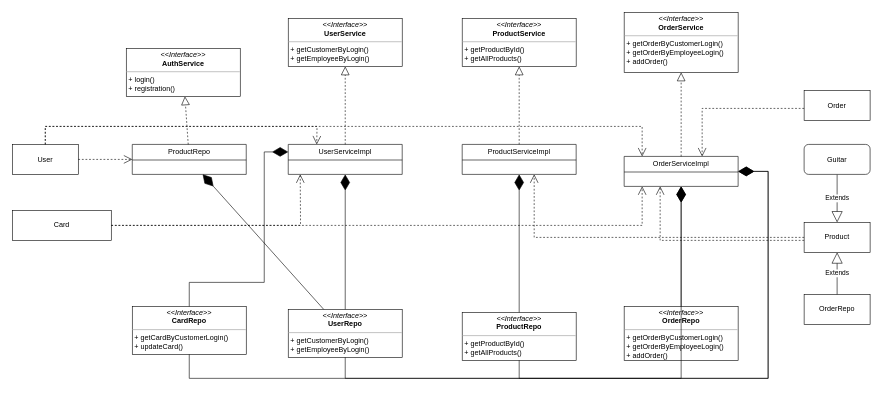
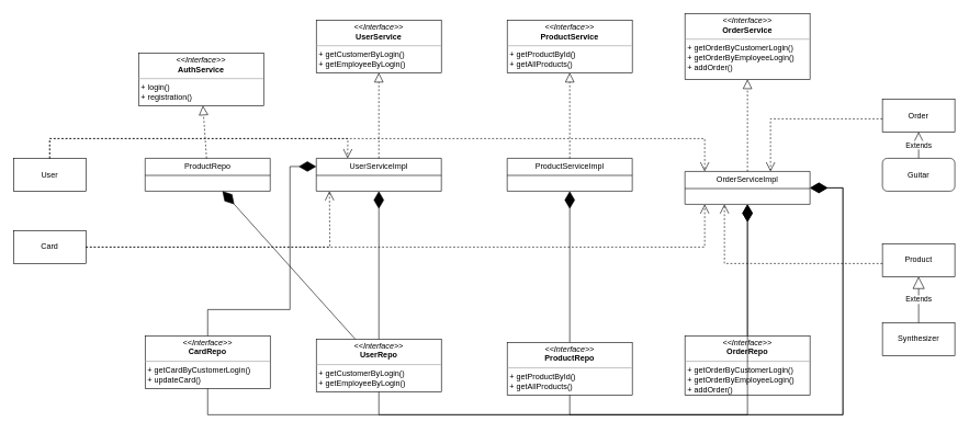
- <mxCell id="27" value="&lt;br&gt;" style="endArrow=open;endSize=12;dashed=1;html=1;rounded=0;" edge="1" parent="1" source="26" target="6"><mxGeometry width="160" relative="1" as="geometry"><mxPoint x="540" y="380" as="sourcePoint" /><mxPoint x="700" y="380" as="targetPoint" /></mxGeometry></mxCell>
- <mxCell id="38" value="Extends" style="endArrow=block;endSize=16;endFill=0;html=1;rounded=0;edgeStyle=orthogonalEdgeStyle;" edge="1" parent="1" source="39" target="31"><mxGeometry width="160" relative="1" as="geometry"><mxPoint x="760" y="330" as="sourcePoint" /><mxPoint x="920" y="330" as="targetPoint" /></mxGeometry></mxCell>
+ <mxCell id="38" value="Extends" style="endArrow=block;endSize=16;endFill=0;html=1;rounded=0;edgeStyle=orthogonalEdgeStyle;" edge="1" parent="1" source="39" target="32"><mxGeometry width="160" relative="1" as="geometry"><mxPoint x="760" y="330" as="sourcePoint" /><mxPoint x="920" y="330" as="targetPoint" /></mxGeometry></mxCell>
- <mxCell id="29" value="Card" style="html=1;whiteSpace=wrap;" vertex="1" parent="1"><mxGeometry x="20" y="350" width="165" height="50" as="geometry" /></mxCell>
+ <mxCell id="29" value="Card" style="html=1;whiteSpace=wrap;" vertex="1" parent="1"><mxGeometry x="20" y="350" width="110" height="50" as="geometry" /></mxCell>
- <mxCell id="33" value="&lt;br&gt;" style="endArrow=open;endSize=12;dashed=1;html=1;rounded=0;edgeStyle=orthogonalEdgeStyle;" edge="1" parent="1" source="31" target="12"><mxGeometry width="160" relative="1" as="geometry"><mxPoint x="1150" y="485" as="sourcePoint" /><mxPoint x="890" y="300" as="targetPoint" /><Array as="points"><mxPoint x="890" y="395" /></Array></mxGeometry></mxCell>
- <mxCell id="40" value="OrderRepo" style="html=1;whiteSpace=wrap;" vertex="1" parent="1"><mxGeometry x="1340" y="490" width="110" height="50" as="geometry" /></mxCell>
+ <mxCell id="40" value="Synthesizer" style="html=1;whiteSpace=wrap;" vertex="1" parent="1"><mxGeometry x="1340" y="490" width="110" height="50" as="geometry" /></mxCell>
